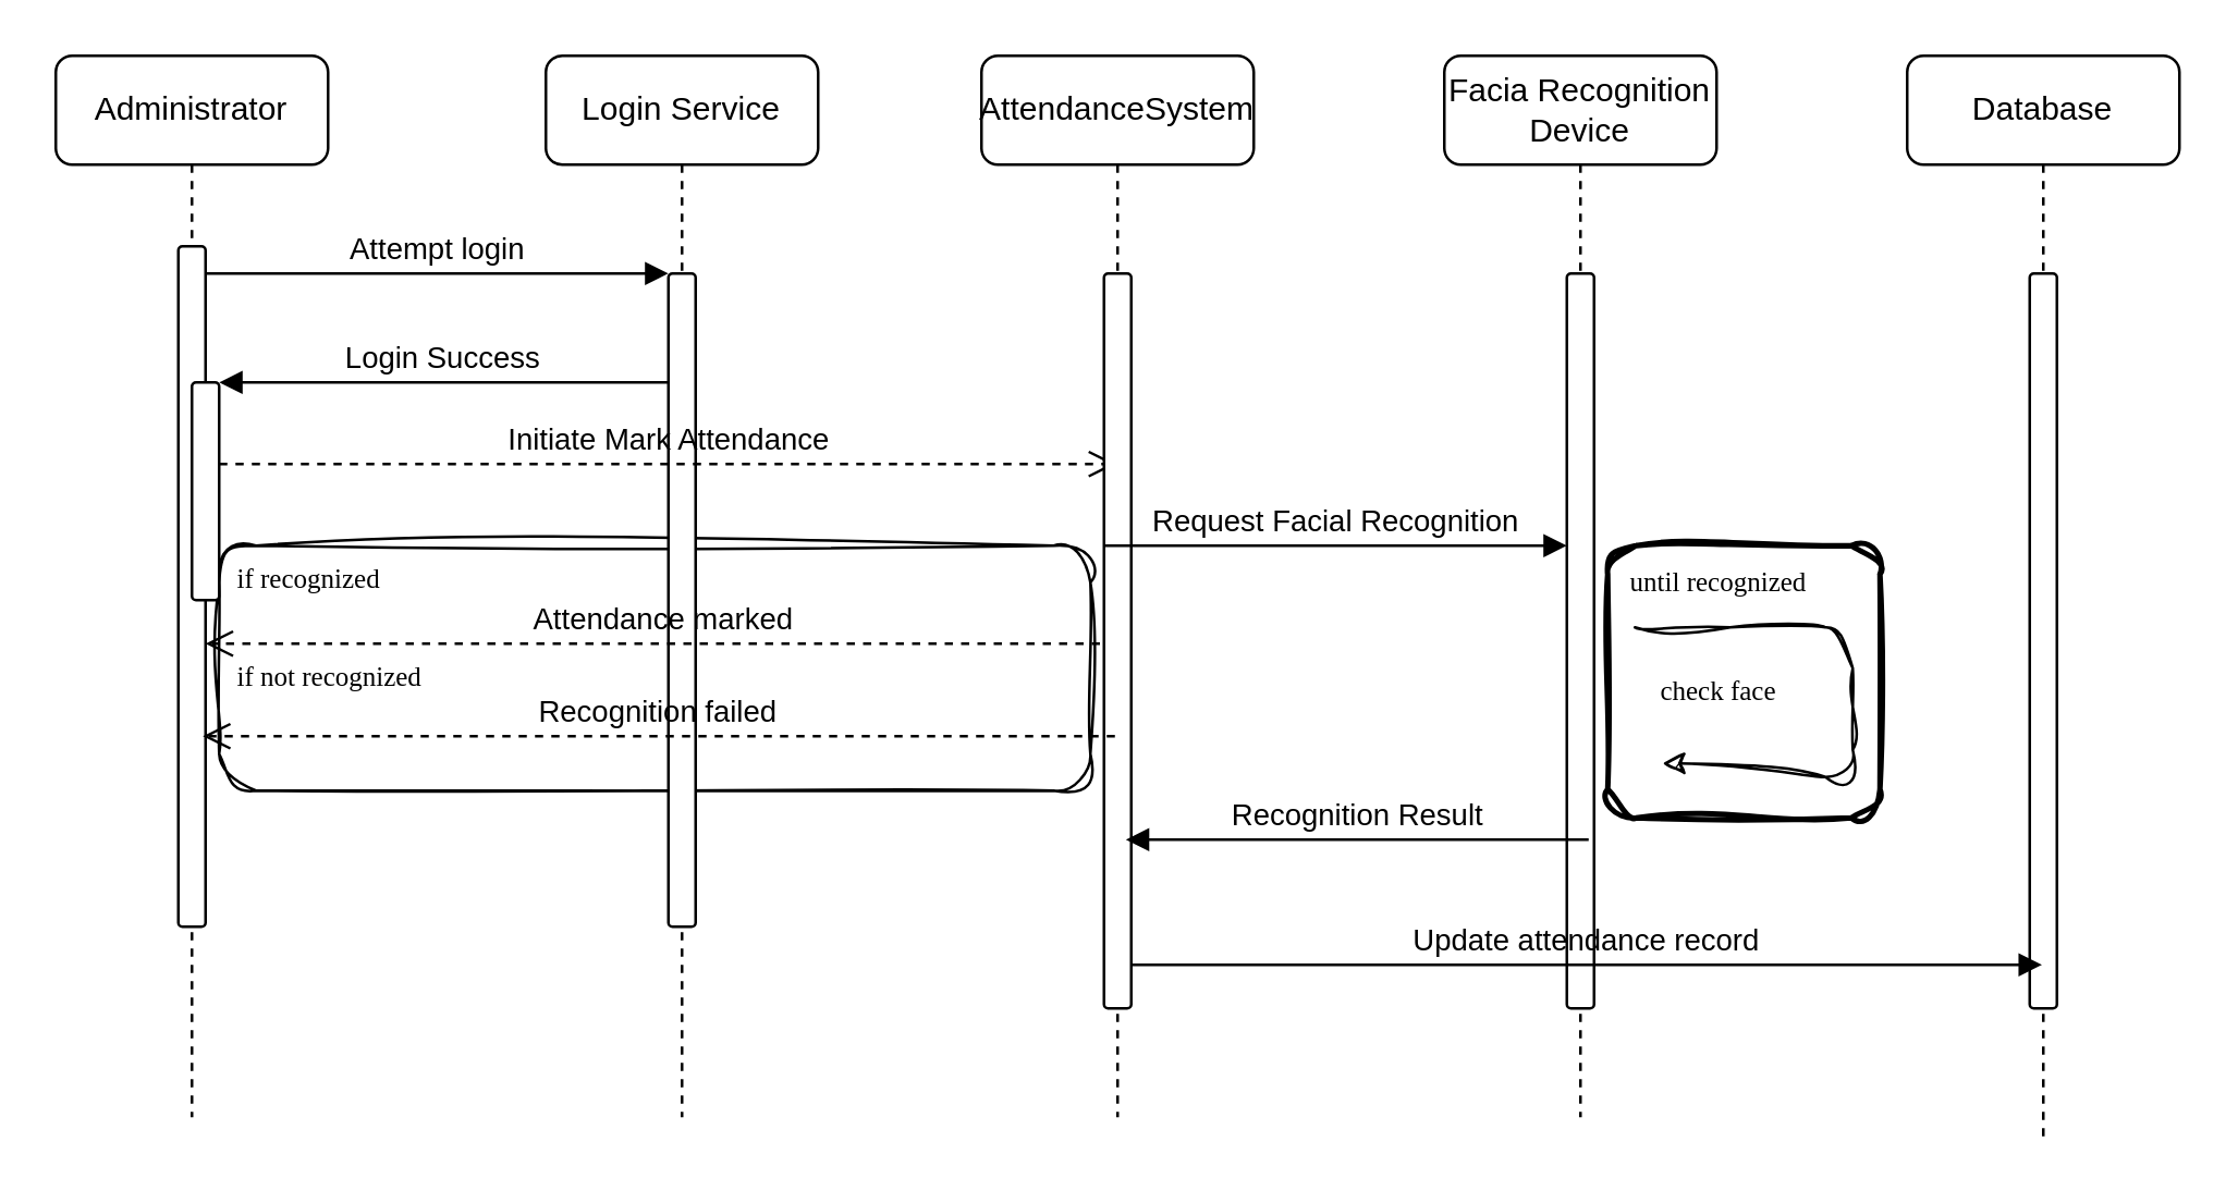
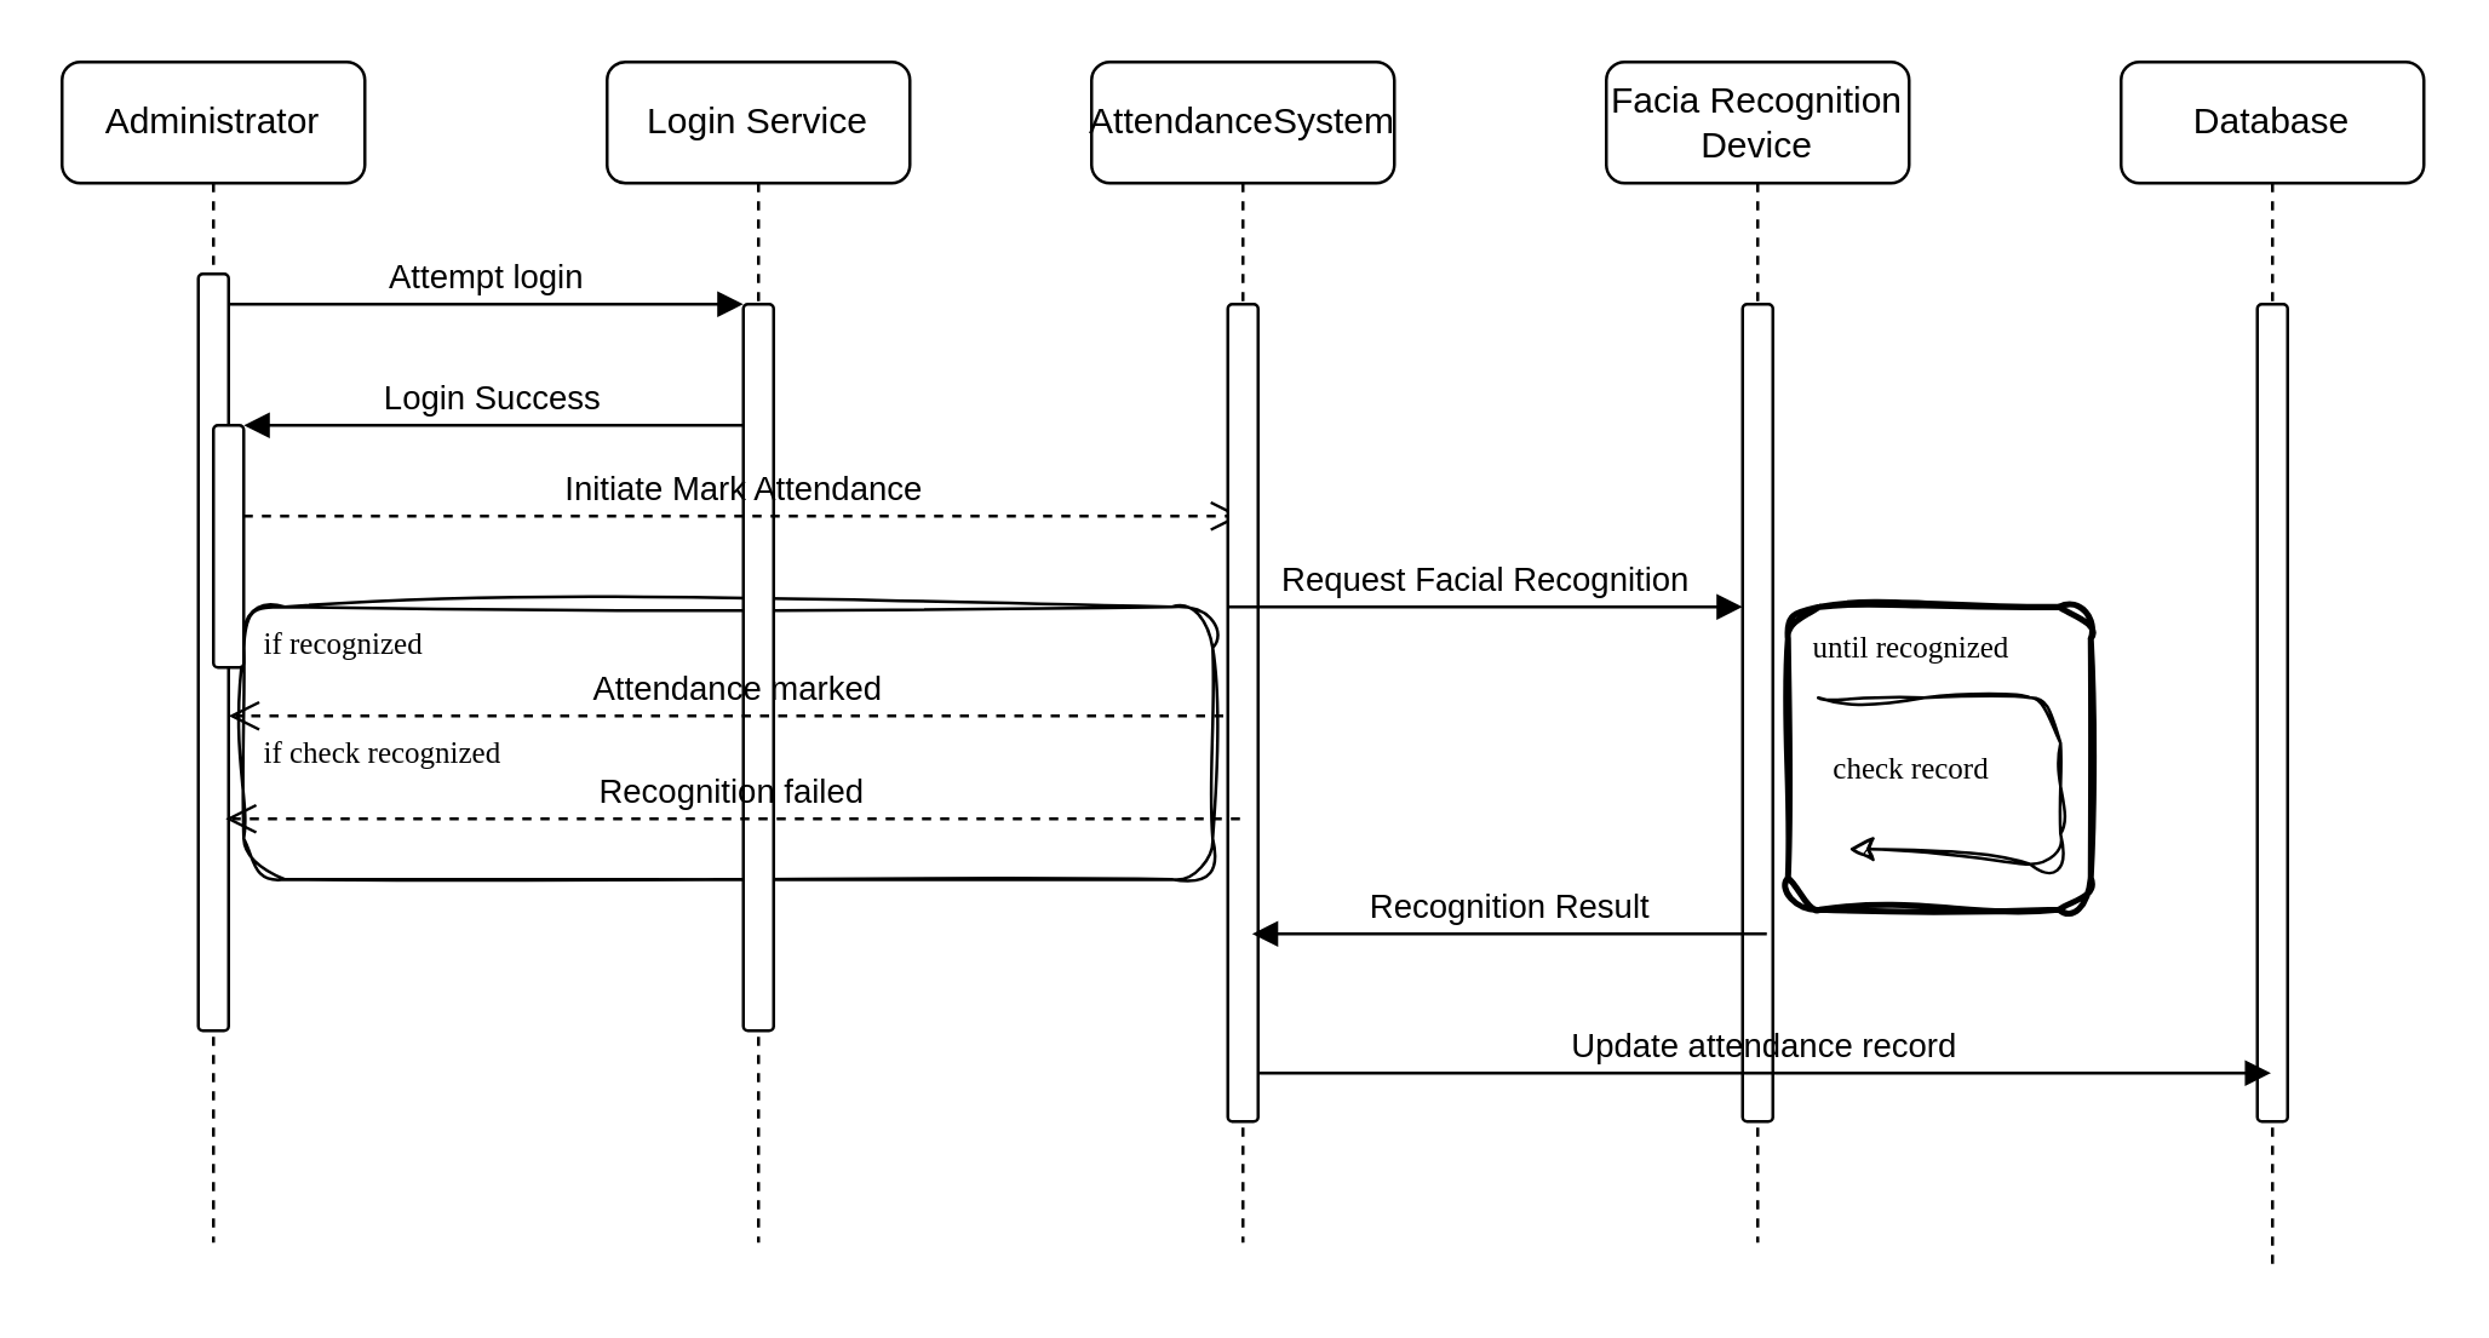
- <mxCell id="2" value="&lt;font style=&quot;font-size: 10px;&quot;&gt;&amp;nbsp; if recognized&lt;/font&gt;&lt;div&gt;&lt;font style=&quot;font-size: 10px;&quot;&gt;&lt;br&gt;&lt;/font&gt;&lt;/div&gt;&lt;div&gt;&lt;font style=&quot;font-size: 10px;&quot;&gt;&lt;br&gt;&lt;/font&gt;&lt;/div&gt;&lt;div&gt;&lt;span style=&quot;font-size: 10px;&quot;&gt;&amp;nbsp; if not recognized&lt;/span&gt;&lt;/div&gt;" style="rounded=1;whiteSpace=wrap;html=1;sketch=1;hachureGap=4;jiggle=2;curveFitting=1;fontFamily=Architects Daughter;fontSource=https%3A%2F%2Ffonts.googleapis.com%2Fcss%3Ffamily%3DArchitects%2BDaughter;fontSize=9;align=left;verticalAlign=top;labelBackgroundColor=none;" vertex="1" parent="1"><mxGeometry x="80" y="200" width="320" height="90" as="geometry" /></mxCell>
+ <mxCell id="2" value="&lt;font style=&quot;font-size: 10px;&quot;&gt;&amp;nbsp; if recognized&lt;/font&gt;&lt;div&gt;&lt;font style=&quot;font-size: 10px;&quot;&gt;&lt;br&gt;&lt;/font&gt;&lt;/div&gt;&lt;div&gt;&lt;font style=&quot;font-size: 10px;&quot;&gt;&lt;br&gt;&lt;/font&gt;&lt;/div&gt;&lt;div&gt;&lt;span style=&quot;font-size: 10px;&quot;&gt;&amp;nbsp; if check recognized&lt;/span&gt;&lt;/div&gt;" style="rounded=1;whiteSpace=wrap;html=1;sketch=1;hachureGap=4;jiggle=2;curveFitting=1;fontFamily=Architects Daughter;fontSource=https%3A%2F%2Ffonts.googleapis.com%2Fcss%3Ffamily%3DArchitects%2BDaughter;fontSize=9;align=left;verticalAlign=top;labelBackgroundColor=none;" vertex="1" parent="1"><mxGeometry x="80" y="200" width="320" height="90" as="geometry" /></mxCell>
- <mxCell id="20" value="&lt;p style=&quot;line-height: 80%;&quot;&gt;&lt;font style=&quot;font-size: 10px;&quot;&gt;until recognized&lt;/font&gt;&lt;/p&gt;&lt;p style=&quot;line-height: 80%;&quot;&gt;&lt;font style=&quot;font-size: 10px;&quot;&gt;check face&lt;/font&gt;&lt;/p&gt;" style="rounded=1;whiteSpace=wrap;html=1;absoluteArcSize=1;arcSize=21;strokeWidth=2;sketch=1;hachureGap=4;jiggle=2;curveFitting=1;fontFamily=Architects Daughter;fontSource=https%3A%2F%2Ffonts.googleapis.com%2Fcss%3Ffamily%3DArchitects%2BDaughter;fontSize=20;verticalAlign=top;labelPosition=center;verticalLabelPosition=middle;align=center;spacing=-23;spacingRight=18;" vertex="1" parent="1"><mxGeometry x="590" y="200" width="100" height="100" as="geometry" /></mxCell>
+ <mxCell id="20" value="&lt;p style=&quot;line-height: 80%;&quot;&gt;&lt;font style=&quot;font-size: 10px;&quot;&gt;until recognized&lt;/font&gt;&lt;/p&gt;&lt;p style=&quot;line-height: 80%;&quot;&gt;&lt;font style=&quot;font-size: 10px;&quot;&gt;check record&lt;/font&gt;&lt;/p&gt;" style="rounded=1;whiteSpace=wrap;html=1;absoluteArcSize=1;arcSize=21;strokeWidth=2;sketch=1;hachureGap=4;jiggle=2;curveFitting=1;fontFamily=Architects Daughter;fontSource=https%3A%2F%2Ffonts.googleapis.com%2Fcss%3Ffamily%3DArchitects%2BDaughter;fontSize=20;verticalAlign=top;labelPosition=center;verticalLabelPosition=middle;align=center;spacing=-23;spacingRight=18;" vertex="1" parent="1"><mxGeometry x="590" y="200" width="100" height="100" as="geometry" /></mxCell>
